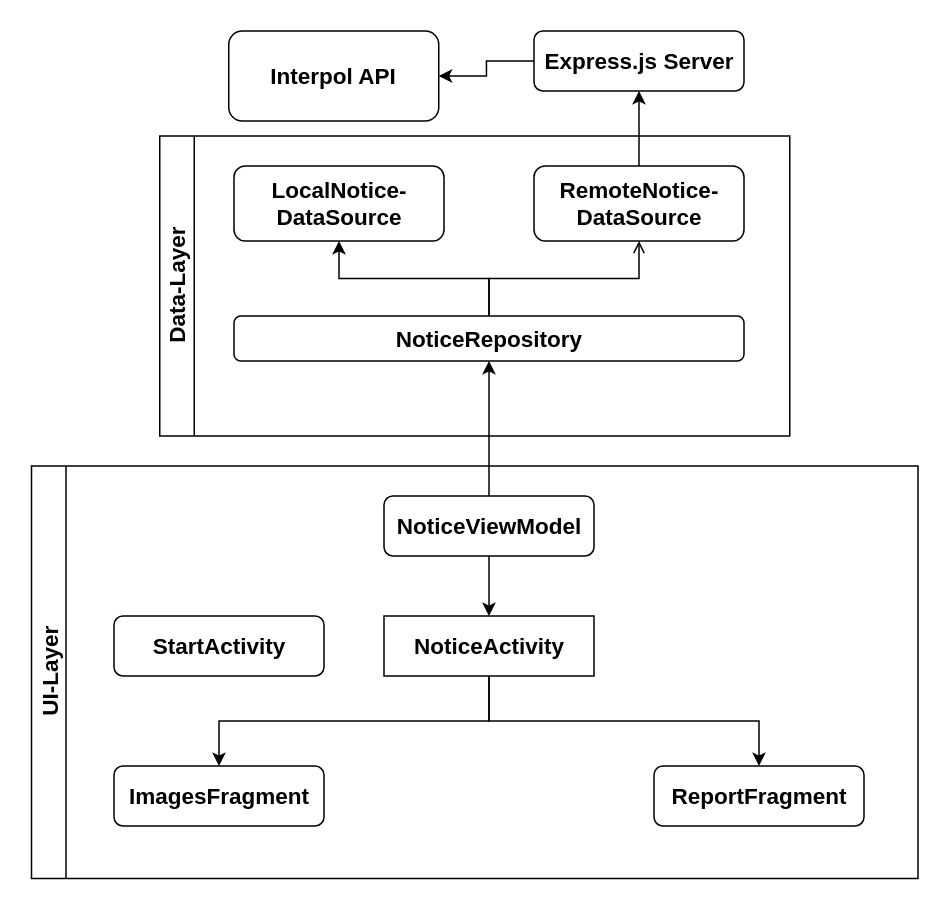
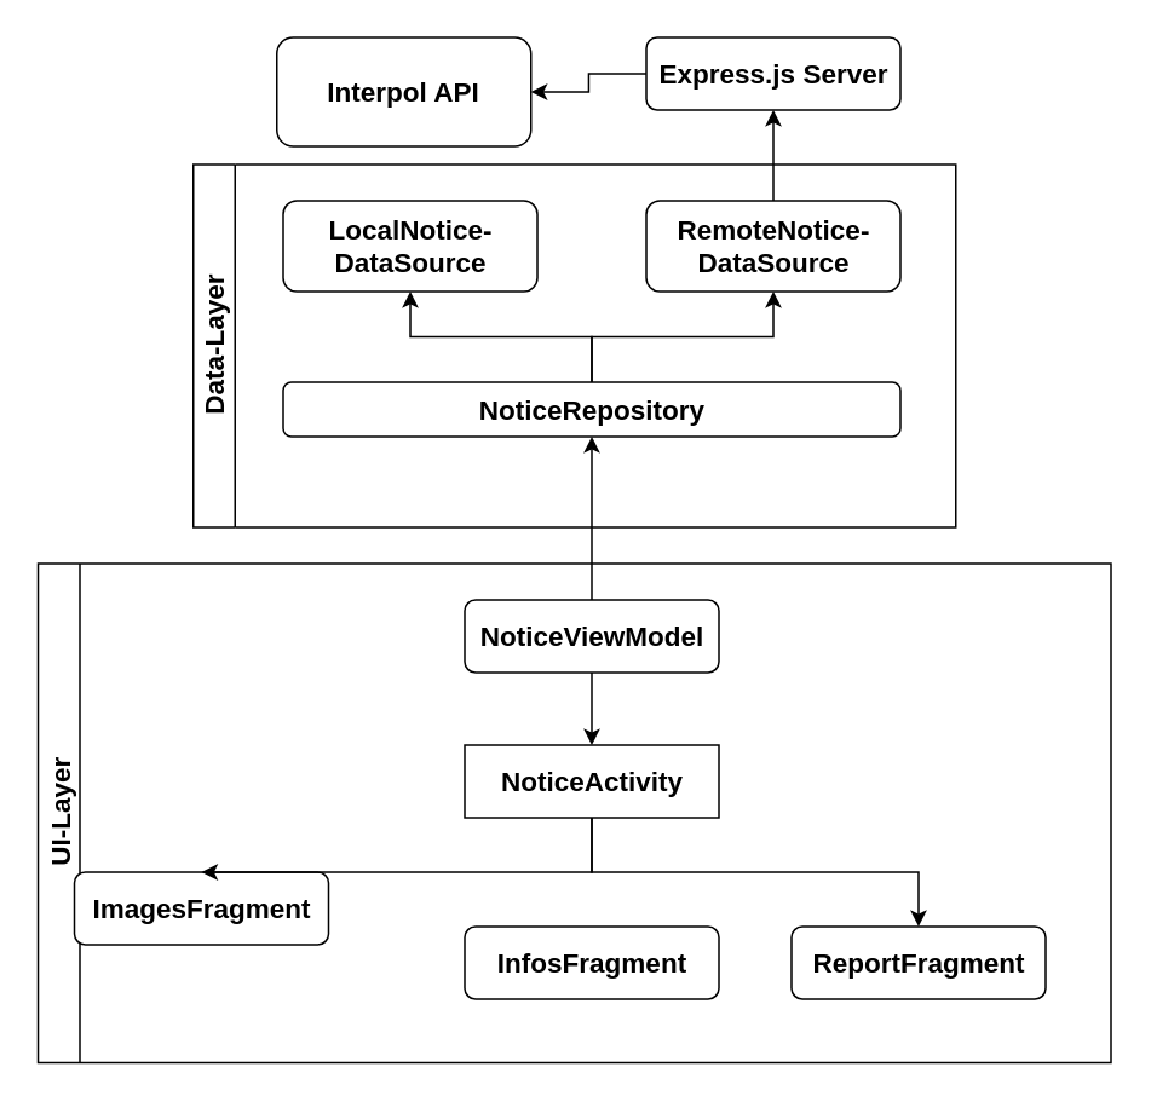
- <mxCell id="9" style="edgeStyle=orthogonalEdgeStyle;rounded=0;orthogonalLoop=1;jettySize=auto;html=1;entryX=0.5;entryY=1;entryDx=0;entryDy=0;fontSize=15;endArrow=open;" edge="1" parent="6" source="7" target="8"><mxGeometry relative="1" as="geometry" /></mxCell>
+ <mxCell id="9" style="edgeStyle=orthogonalEdgeStyle;rounded=0;orthogonalLoop=1;jettySize=auto;html=1;entryX=0.5;entryY=1;entryDx=0;entryDy=0;fontSize=15;" edge="1" parent="6" source="7" target="8"><mxGeometry relative="1" as="geometry" /></mxCell>
- <mxCell id="22" value="&lt;font size=&quot;1&quot;&gt;&lt;b style=&quot;font-size: 15px;&quot;&gt;StartActivity&lt;/b&gt;&lt;/font&gt;" style="rounded=1;whiteSpace=wrap;html=1;" vertex="1" parent="13"><mxGeometry x="55" y="100" width="140" height="40" as="geometry" /></mxCell>
- <mxCell id="14" value="&lt;font size=&quot;1&quot;&gt;&lt;b style=&quot;font-size: 15px;&quot;&gt;ImagesFragment&lt;br&gt;&lt;/b&gt;&lt;/font&gt;" style="rounded=1;whiteSpace=wrap;html=1;" vertex="1" parent="13"><mxGeometry x="55" y="200" width="140" height="40" as="geometry" /></mxCell>
+ <mxCell id="14" value="&lt;font size=&quot;1&quot;&gt;&lt;b style=&quot;font-size: 15px;&quot;&gt;ImagesFragment&lt;br&gt;&lt;/b&gt;&lt;/font&gt;" style="rounded=1;whiteSpace=wrap;html=1;" vertex="1" parent="13"><mxGeometry x="20" y="170" width="140" height="40" as="geometry" /></mxCell>
+ <mxCell id="17" value="&lt;font size=&quot;1&quot;&gt;&lt;b style=&quot;font-size: 15px;&quot;&gt;InfosFragment&lt;br&gt;&lt;/b&gt;&lt;/font&gt;" style="rounded=1;whiteSpace=wrap;html=1;" vertex="1" parent="13"><mxGeometry x="235" y="200" width="140" height="40" as="geometry" /></mxCell>
